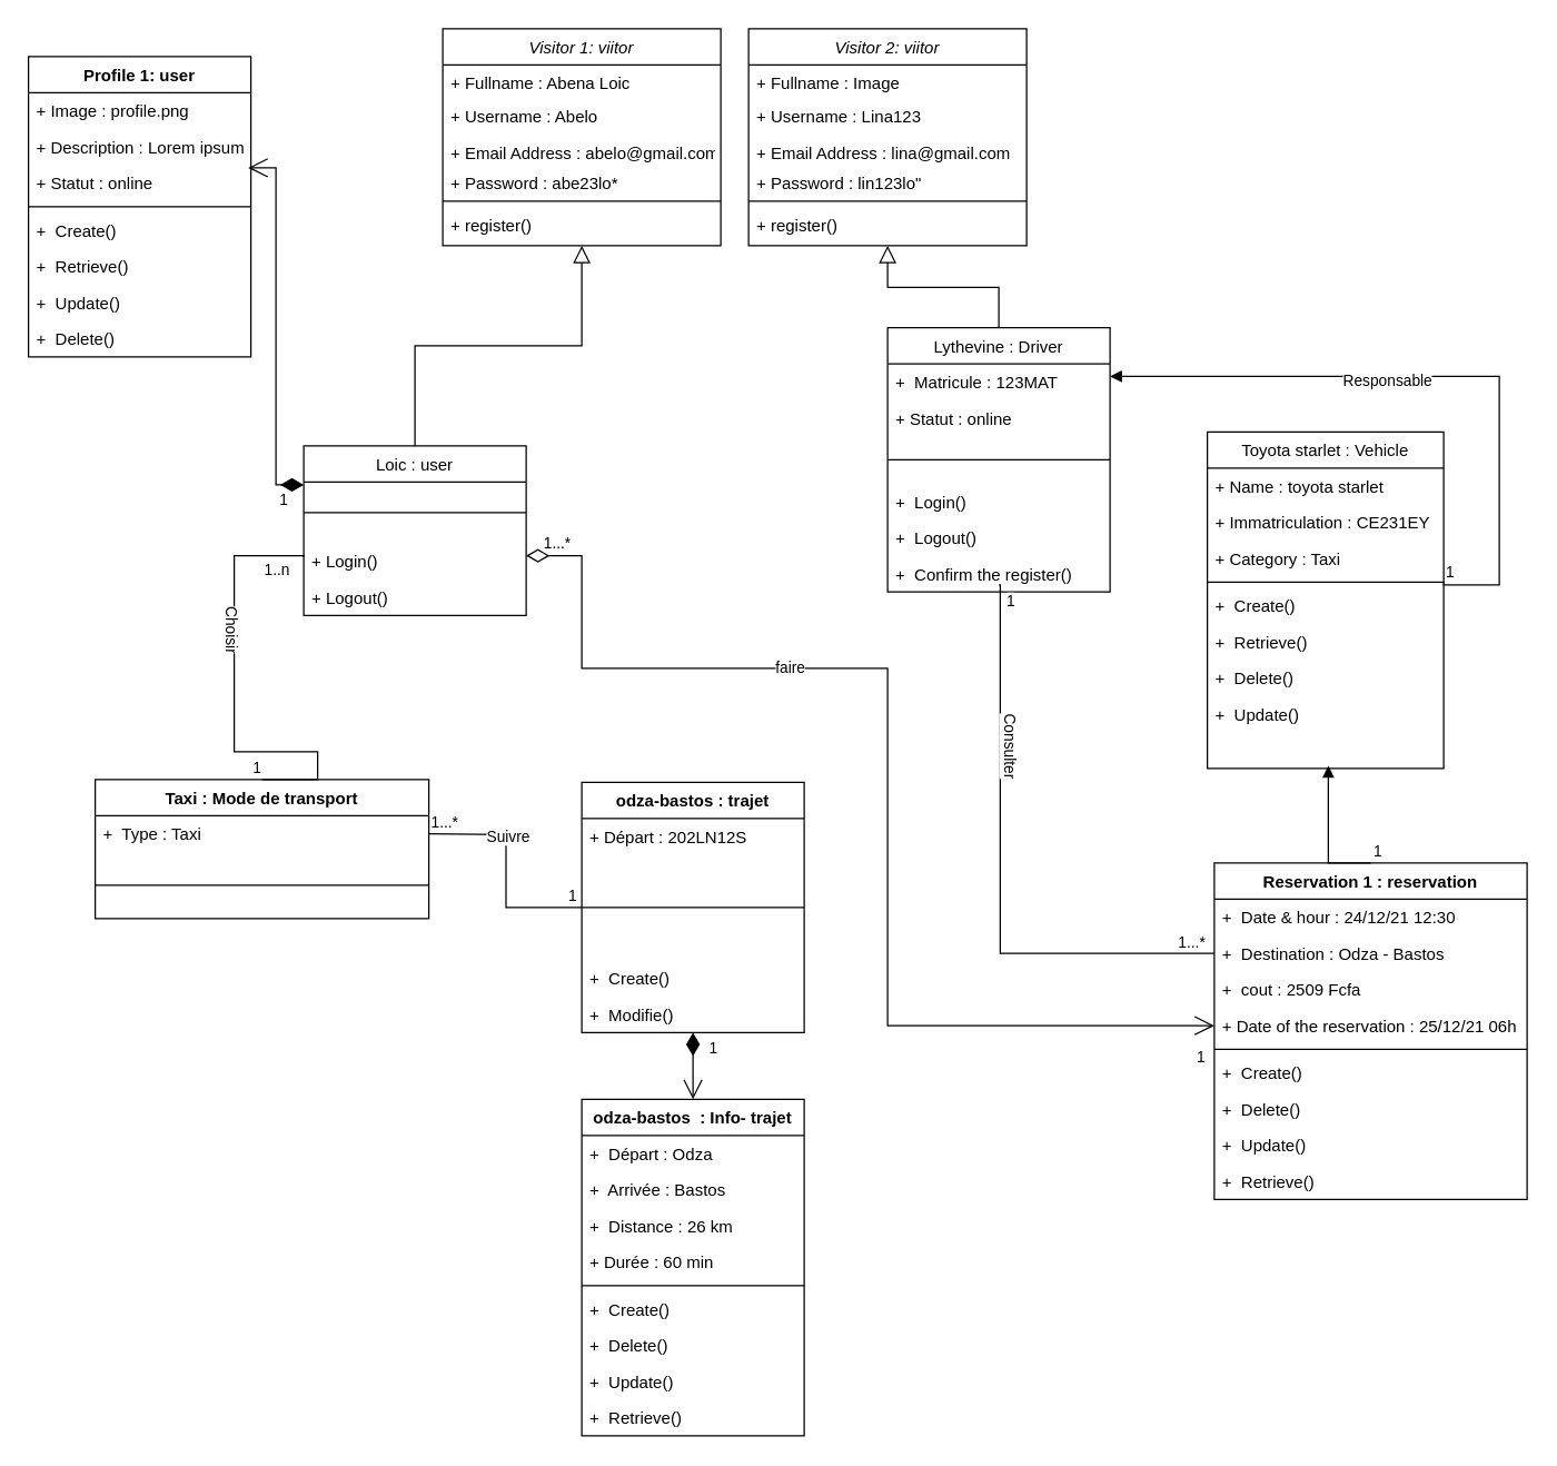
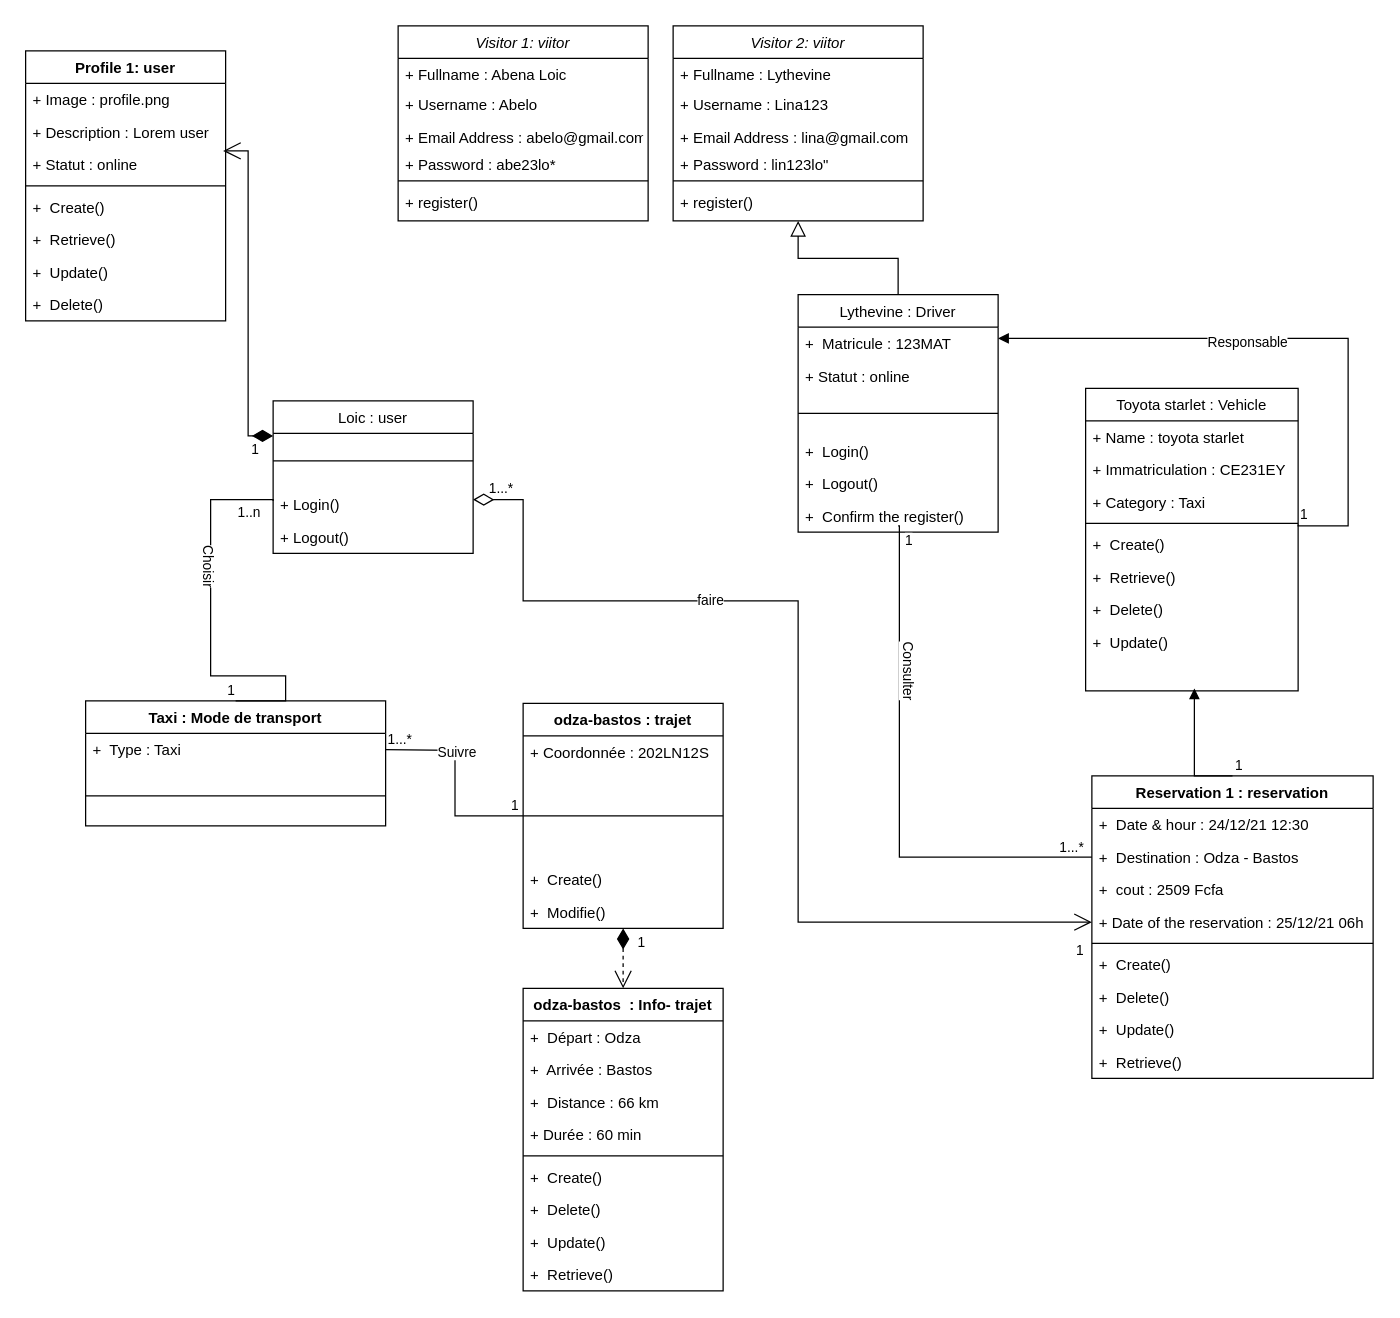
- <mxCell id="90" value="+ Fullname : Image" style="text;align=left;verticalAlign=top;spacingLeft=4;spacingRight=4;overflow=hidden;rotatable=0;points=[[0,0.5],[1,0.5]];portConstraint=eastwest;" vertex="1" parent="89"><mxGeometry y="26" width="200" height="24" as="geometry" /></mxCell>
+ <mxCell id="90" value="+ Fullname : Lythevine" style="text;align=left;verticalAlign=top;spacingLeft=4;spacingRight=4;overflow=hidden;rotatable=0;points=[[0,0.5],[1,0.5]];portConstraint=eastwest;" vertex="1" parent="89"><mxGeometry y="26" width="200" height="24" as="geometry" /></mxCell>
- <mxCell id="33" value="+ Description : Lorem ipsum" style="text;strokeColor=none;fillColor=none;align=left;verticalAlign=top;spacingLeft=4;spacingRight=4;overflow=hidden;rotatable=0;points=[[0,0.5],[1,0.5]];portConstraint=eastwest;" parent="31" vertex="1"><mxGeometry y="52" width="160" height="26" as="geometry" /></mxCell>
+ <mxCell id="33" value="+ Description : Lorem user" style="text;strokeColor=none;fillColor=none;align=left;verticalAlign=top;spacingLeft=4;spacingRight=4;overflow=hidden;rotatable=0;points=[[0,0.5],[1,0.5]];portConstraint=eastwest;" parent="31" vertex="1"><mxGeometry y="52" width="160" height="26" as="geometry" /></mxCell>
- <mxCell id="13" value="" style="endArrow=block;endSize=10;endFill=0;shadow=0;strokeWidth=1;rounded=0;edgeStyle=elbowEdgeStyle;elbow=vertical;" parent="1" source="9" target="2" edge="1"><mxGeometry width="160" relative="1" as="geometry"><mxPoint x="218" y="163" as="sourcePoint" /><mxPoint x="218" y="163" as="targetPoint" /></mxGeometry></mxCell>
- <mxCell id="70" value="+ Départ : 202LN12S" style="text;strokeColor=none;fillColor=none;align=left;verticalAlign=top;spacingLeft=4;spacingRight=4;overflow=hidden;rotatable=0;points=[[0,0.5],[1,0.5]];portConstraint=eastwest;" parent="69" vertex="1"><mxGeometry y="26" width="160" height="26" as="geometry" /></mxCell>
+ <mxCell id="70" value="+ Coordonnée : 202LN12S" style="text;strokeColor=none;fillColor=none;align=left;verticalAlign=top;spacingLeft=4;spacingRight=4;overflow=hidden;rotatable=0;points=[[0,0.5],[1,0.5]];portConstraint=eastwest;" parent="69" vertex="1"><mxGeometry y="26" width="160" height="26" as="geometry" /></mxCell>
- <mxCell id="82" value="1" style="endArrow=open;html=1;endSize=12;startArrow=diamondThin;startSize=14;startFill=1;edgeStyle=orthogonalEdgeStyle;align=left;verticalAlign=bottom;rounded=0;exitX=0.5;exitY=1;exitDx=0;exitDy=0;entryX=0.5;entryY=0;entryDx=0;entryDy=0;" parent="1" source="69" target="41" edge="1"><mxGeometry x="-0.154" y="10" relative="1" as="geometry"><mxPoint x="498" y="530" as="sourcePoint" /><mxPoint x="658" y="530" as="targetPoint" /><mxPoint as="offset" /></mxGeometry></mxCell>
+ <mxCell id="82" value="1" style="endArrow=open;html=1;endSize=12;startArrow=diamondThin;startSize=14;startFill=1;edgeStyle=orthogonalEdgeStyle;align=left;verticalAlign=bottom;rounded=0;exitX=0.5;exitY=1;exitDx=0;exitDy=0;entryX=0.5;entryY=0;entryDx=0;entryDy=0;dashed=1;" parent="1" source="69" target="41" edge="1"><mxGeometry x="-0.154" y="10" relative="1" as="geometry"><mxPoint x="498" y="530" as="sourcePoint" /><mxPoint x="658" y="530" as="targetPoint" /><mxPoint as="offset" /></mxGeometry></mxCell>
- <mxCell id="44" value="+  Distance : 26 km" style="text;strokeColor=none;fillColor=none;align=left;verticalAlign=top;spacingLeft=4;spacingRight=4;overflow=hidden;rotatable=0;points=[[0,0.5],[1,0.5]];portConstraint=eastwest;" parent="41" vertex="1"><mxGeometry y="78" width="160" height="26" as="geometry" /></mxCell>
+ <mxCell id="44" value="+  Distance : 66 km" style="text;strokeColor=none;fillColor=none;align=left;verticalAlign=top;spacingLeft=4;spacingRight=4;overflow=hidden;rotatable=0;points=[[0,0.5],[1,0.5]];portConstraint=eastwest;" parent="41" vertex="1"><mxGeometry y="78" width="160" height="26" as="geometry" /></mxCell>
